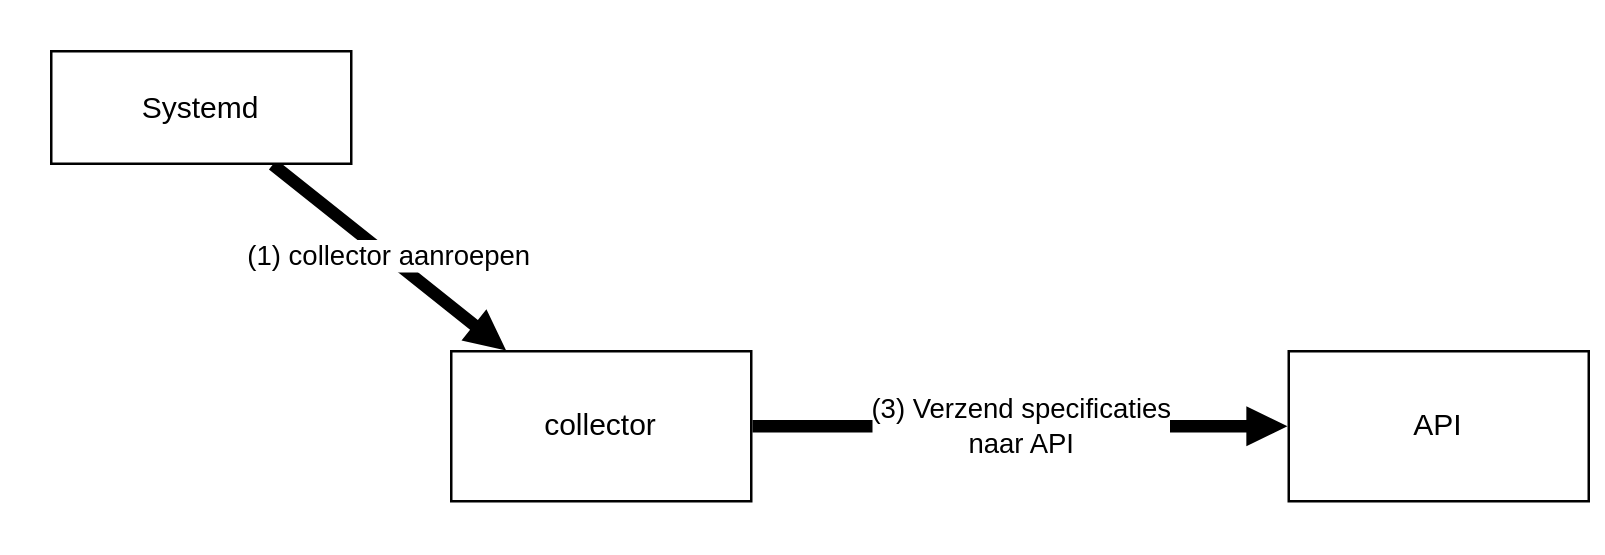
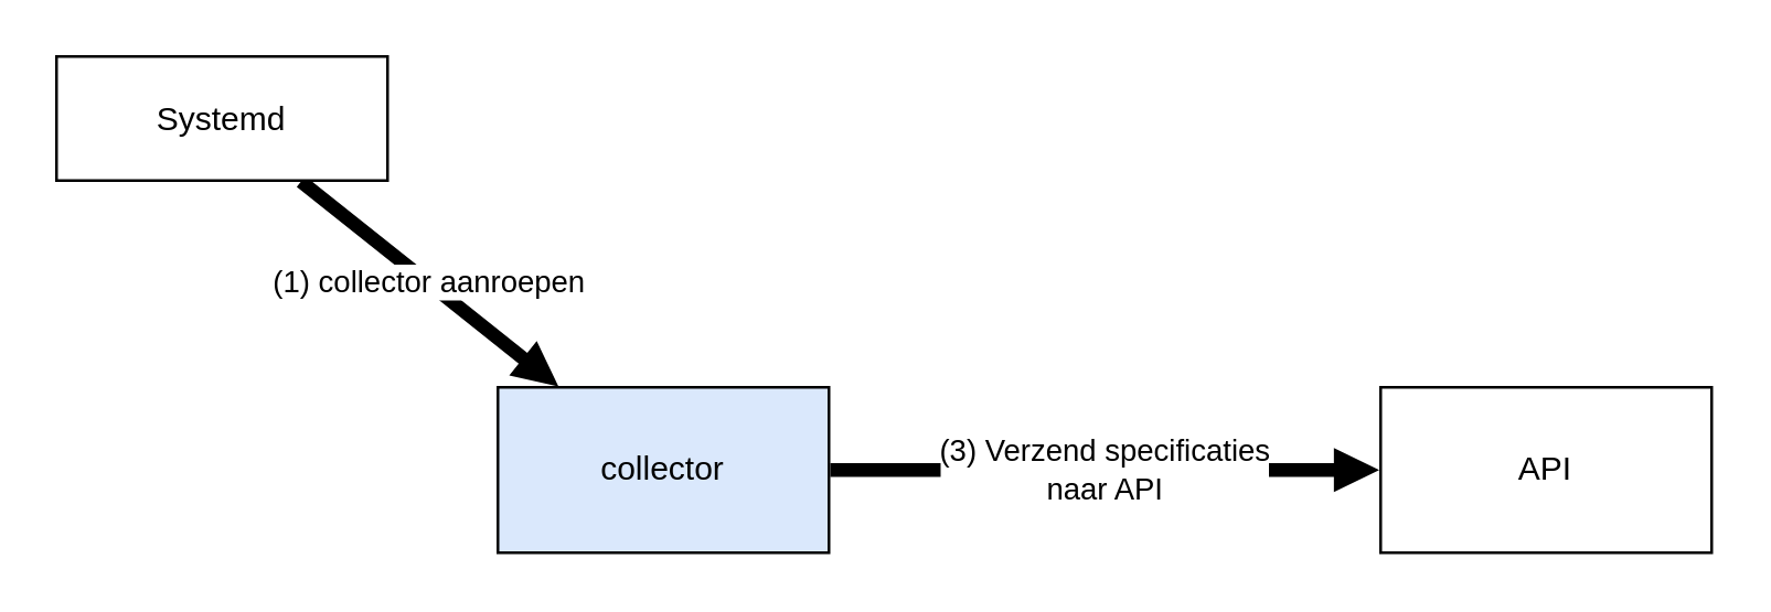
- <mxCell id="4" value="collector" style="rounded=0;whiteSpace=wrap;html=1;" vertex="1" parent="1"><mxGeometry x="180" y="140" width="120" height="60" as="geometry" /></mxCell>
+ <mxCell id="4" value="collector" style="rounded=0;whiteSpace=wrap;html=1;fillColor=#dae8fc;" vertex="1" parent="1"><mxGeometry x="180" y="140" width="120" height="60" as="geometry" /></mxCell>
- <mxCell id="5" value="API" style="rounded=0;whiteSpace=wrap;html=1;" vertex="1" parent="1"><mxGeometry x="515" y="140" width="120" height="60" as="geometry" /></mxCell>
+ <mxCell id="5" value="API" style="rounded=0;whiteSpace=wrap;html=1;" vertex="1" parent="1"><mxGeometry x="500" y="140" width="120" height="60" as="geometry" /></mxCell>
